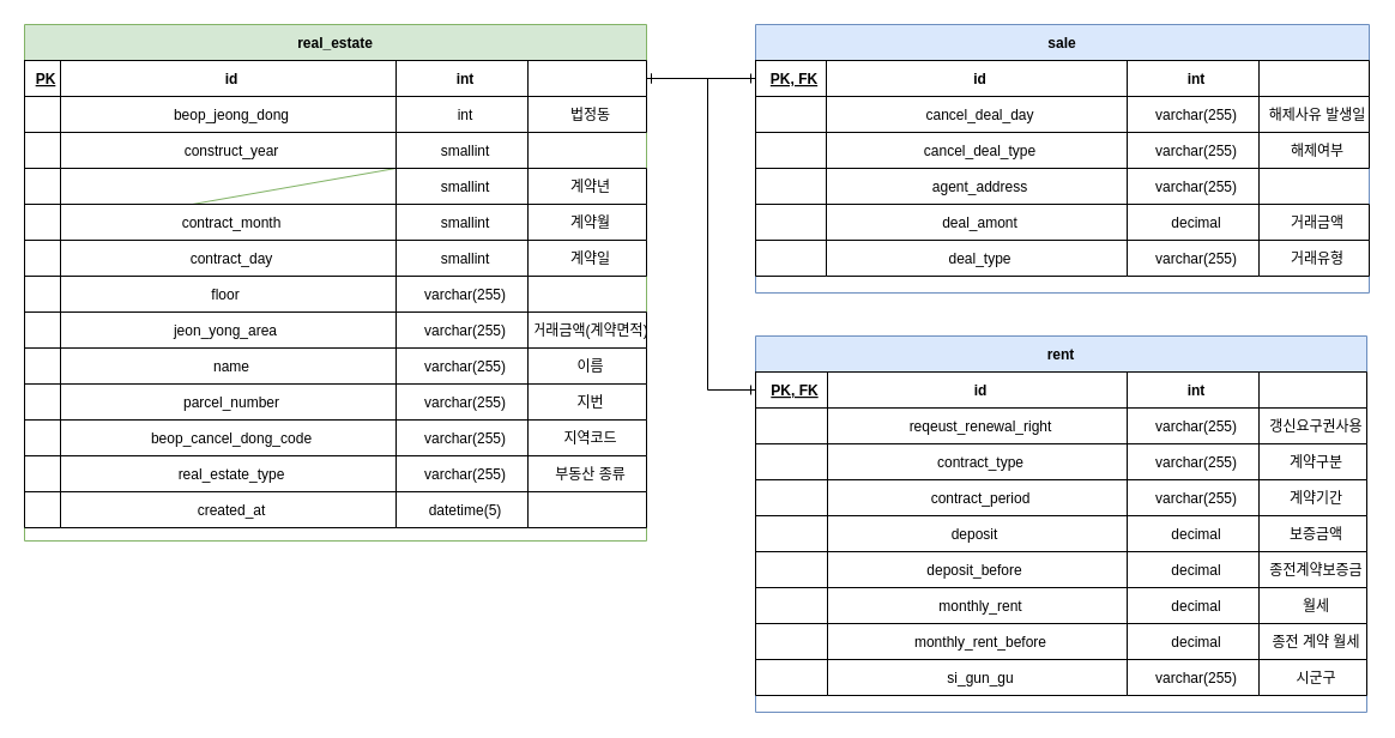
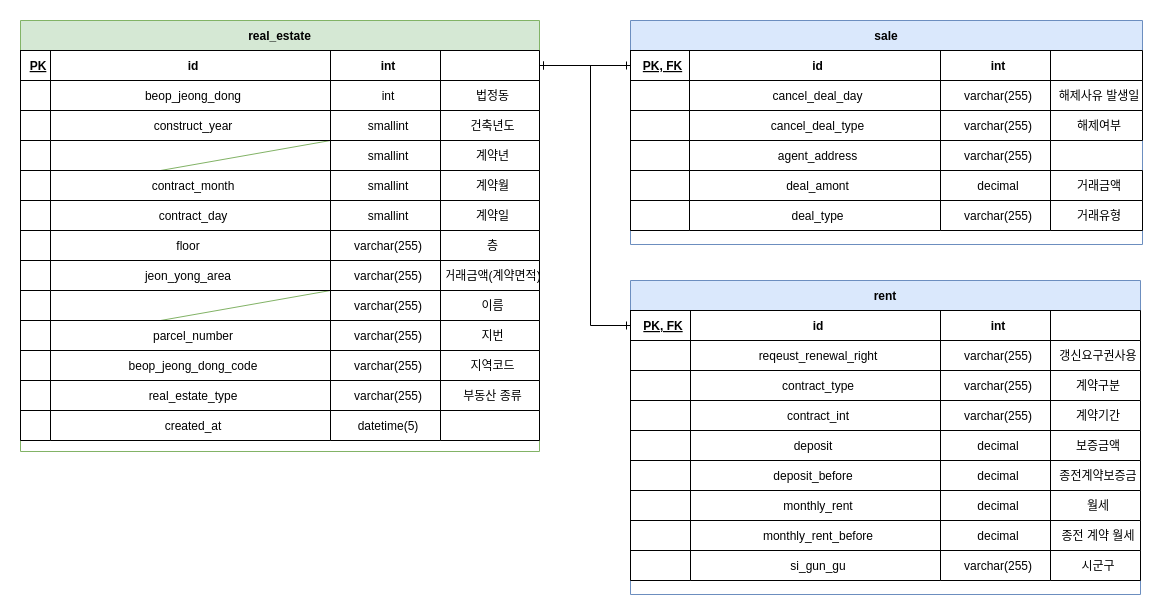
+ <mxCell id="17" value="건축년도" style="shape=partialRectangle;overflow=hidden;connectable=0;top=1;left=1;bottom=1;right=1;align=center;spacingLeft=6;shadow=0;strokeWidth=1;verticalAlign=middle;fontFamily=Helvetica;fontSize=12;fontStyle=0;labelBackgroundColor=none;" parent="13" vertex="1"><mxGeometry x="420" width="99" height="30" as="geometry"><mxRectangle width="99" height="30" as="alternateBounds" /></mxGeometry></mxCell>
+ <mxCell id="36" value="층" style="shape=partialRectangle;overflow=hidden;connectable=0;top=1;left=1;bottom=1;right=1;align=center;spacingLeft=6;labelBackgroundColor=none;" parent="32" vertex="1"><mxGeometry x="420" width="99" height="30" as="geometry"><mxRectangle width="99" height="30" as="alternateBounds" /></mxGeometry></mxCell>
- <mxCell id="44" value="name" style="shape=partialRectangle;overflow=hidden;connectable=0;top=1;left=1;bottom=1;right=1;align=center;spacingLeft=6;labelBackgroundColor=none;" parent="42" vertex="1"><mxGeometry x="30" width="280" height="30" as="geometry"><mxRectangle width="280" height="30" as="alternateBounds" /></mxGeometry></mxCell>
- <mxCell id="54" value="beop_cancel_dong_code" style="shape=partialRectangle;overflow=hidden;connectable=0;top=1;left=1;bottom=1;right=1;align=center;spacingLeft=6;labelBackgroundColor=none;" parent="52" vertex="1"><mxGeometry x="30" width="280" height="30" as="geometry"><mxRectangle width="280" height="30" as="alternateBounds" /></mxGeometry></mxCell>
+ <mxCell id="54" value="beop_jeong_dong_code" style="shape=partialRectangle;overflow=hidden;connectable=0;top=1;left=1;bottom=1;right=1;align=center;spacingLeft=6;labelBackgroundColor=none;" parent="52" vertex="1"><mxGeometry x="30" width="280" height="30" as="geometry"><mxRectangle width="280" height="30" as="alternateBounds" /></mxGeometry></mxCell>
- <mxCell id="115" value="contract_period" style="shape=partialRectangle;overflow=hidden;connectable=0;top=1;left=1;bottom=1;right=1;align=center;spacingLeft=6;shadow=0;strokeWidth=1;verticalAlign=middle;fontFamily=Helvetica;fontSize=12;fontStyle=0;labelBackgroundColor=none;" parent="113" vertex="1"><mxGeometry x="60" width="250" height="30" as="geometry"><mxRectangle width="250" height="30" as="alternateBounds" /></mxGeometry></mxCell>
+ <mxCell id="115" value="contract_int" style="shape=partialRectangle;overflow=hidden;connectable=0;top=1;left=1;bottom=1;right=1;align=center;spacingLeft=6;shadow=0;strokeWidth=1;verticalAlign=middle;fontFamily=Helvetica;fontSize=12;fontStyle=0;labelBackgroundColor=none;" parent="113" vertex="1"><mxGeometry x="60" width="250" height="30" as="geometry"><mxRectangle width="250" height="30" as="alternateBounds" /></mxGeometry></mxCell>
